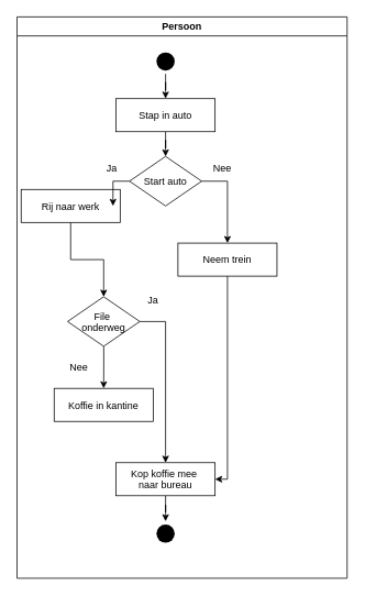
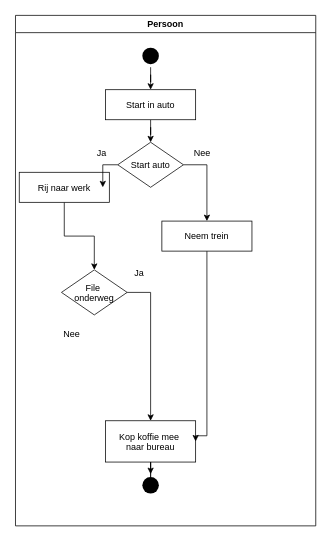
- <mxCell id="6" value="Stap in auto" style="" vertex="1" parent="2"><mxGeometry x="120" y="99" width="120" height="40" as="geometry" /></mxCell>
+ <mxCell id="6" value="Start in auto" style="" vertex="1" parent="2"><mxGeometry x="120" y="99" width="120" height="40" as="geometry" /></mxCell>
- <mxCell id="9" style="edgeStyle=orthogonalEdgeStyle;rounded=0;orthogonalLoop=1;jettySize=auto;html=1;" edge="1" parent="2" source="11" target="12"><mxGeometry relative="1" as="geometry" /></mxCell>
- <mxCell id="12" value="Koffie in kantine" style="" vertex="1" parent="2"><mxGeometry x="45" y="450" width="120" height="40" as="geometry" /></mxCell>
- <mxCell id="14" value="Kop koffie mee &#10;naar bureau" style="" vertex="1" parent="2"><mxGeometry x="120" y="540" width="120" height="40" as="geometry" /></mxCell>
+ <mxCell id="14" value="Kop koffie mee &#10;naar bureau" style="" vertex="1" parent="2"><mxGeometry x="120" y="540" width="120" height="55" as="geometry" /></mxCell>
